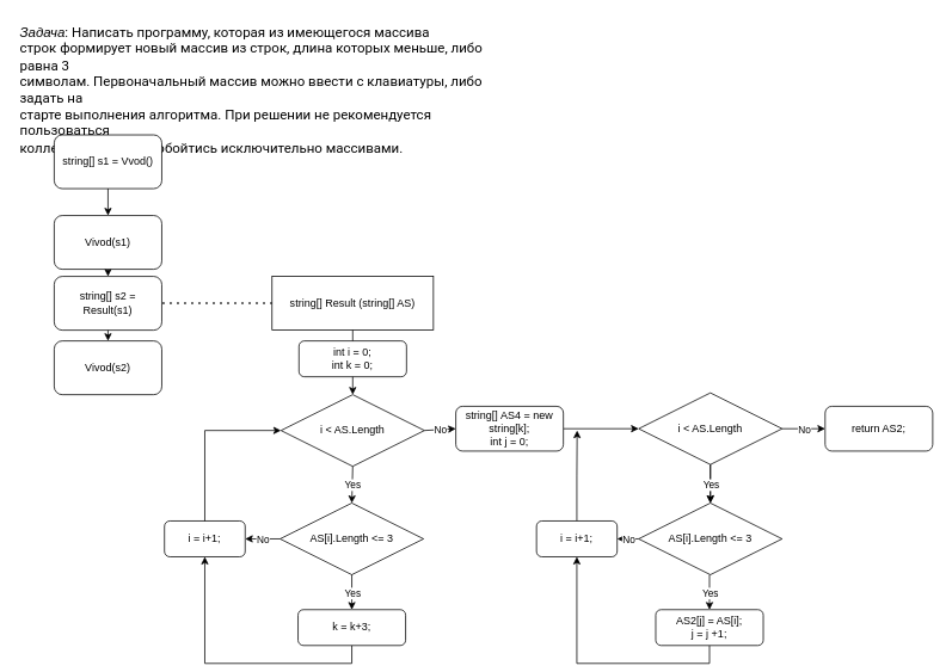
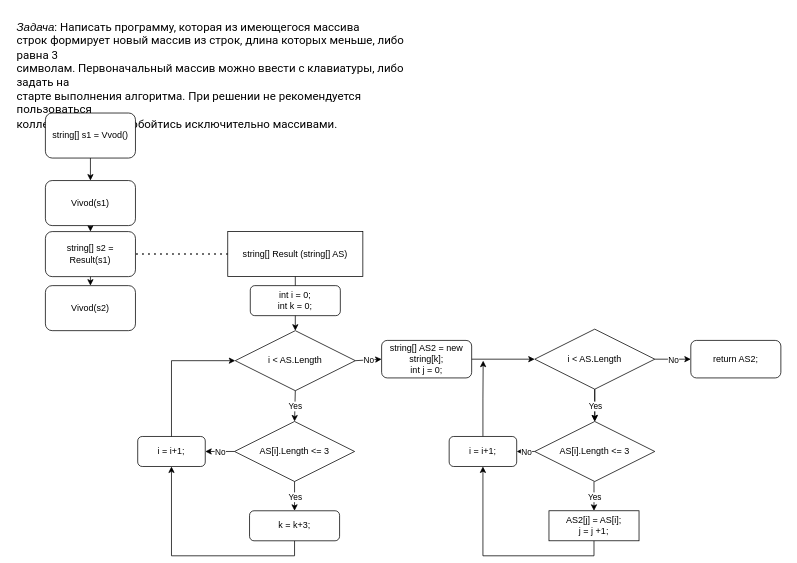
- <mxCell id="28" value="string[] AS4 = new string[k];&lt;br&gt;int j = 0;" style="rounded=1;whiteSpace=wrap;html=1;" vertex="1" parent="1"><mxGeometry x="508" y="453" width="120" height="50" as="geometry" /></mxCell>
+ <mxCell id="28" value="string[] AS2 = new string[k];&lt;br&gt;int j = 0;" style="rounded=1;whiteSpace=wrap;html=1;" vertex="1" parent="1"><mxGeometry x="508" y="453" width="120" height="50" as="geometry" /></mxCell>
- <mxCell id="37" value="AS2[j] = AS[i];&lt;br&gt;j = j +1;" style="rounded=1;whiteSpace=wrap;html=1;" vertex="1" parent="1"><mxGeometry x="731" y="680" width="120" height="40" as="geometry" /></mxCell>
+ <mxCell id="37" value="AS2[j] = AS[i];&lt;br&gt;j = j +1;" style="whiteSpace=wrap;html=1;rounded=0;" vertex="1" parent="1"><mxGeometry x="731" y="680" width="120" height="40" as="geometry" /></mxCell>
